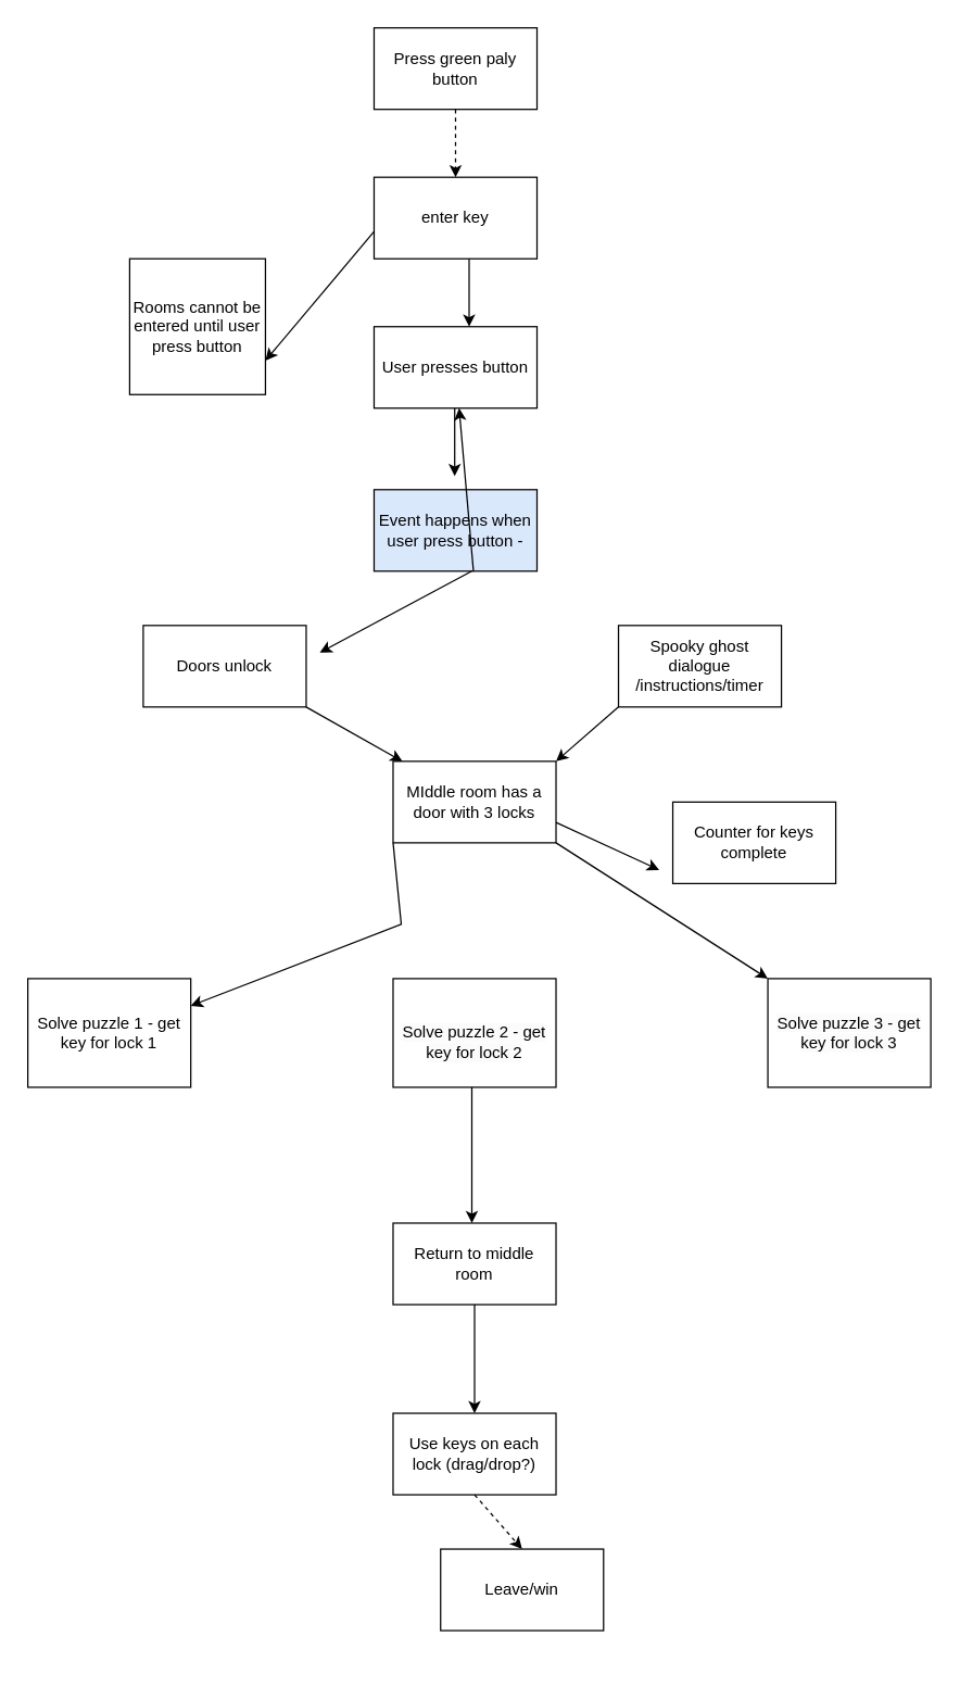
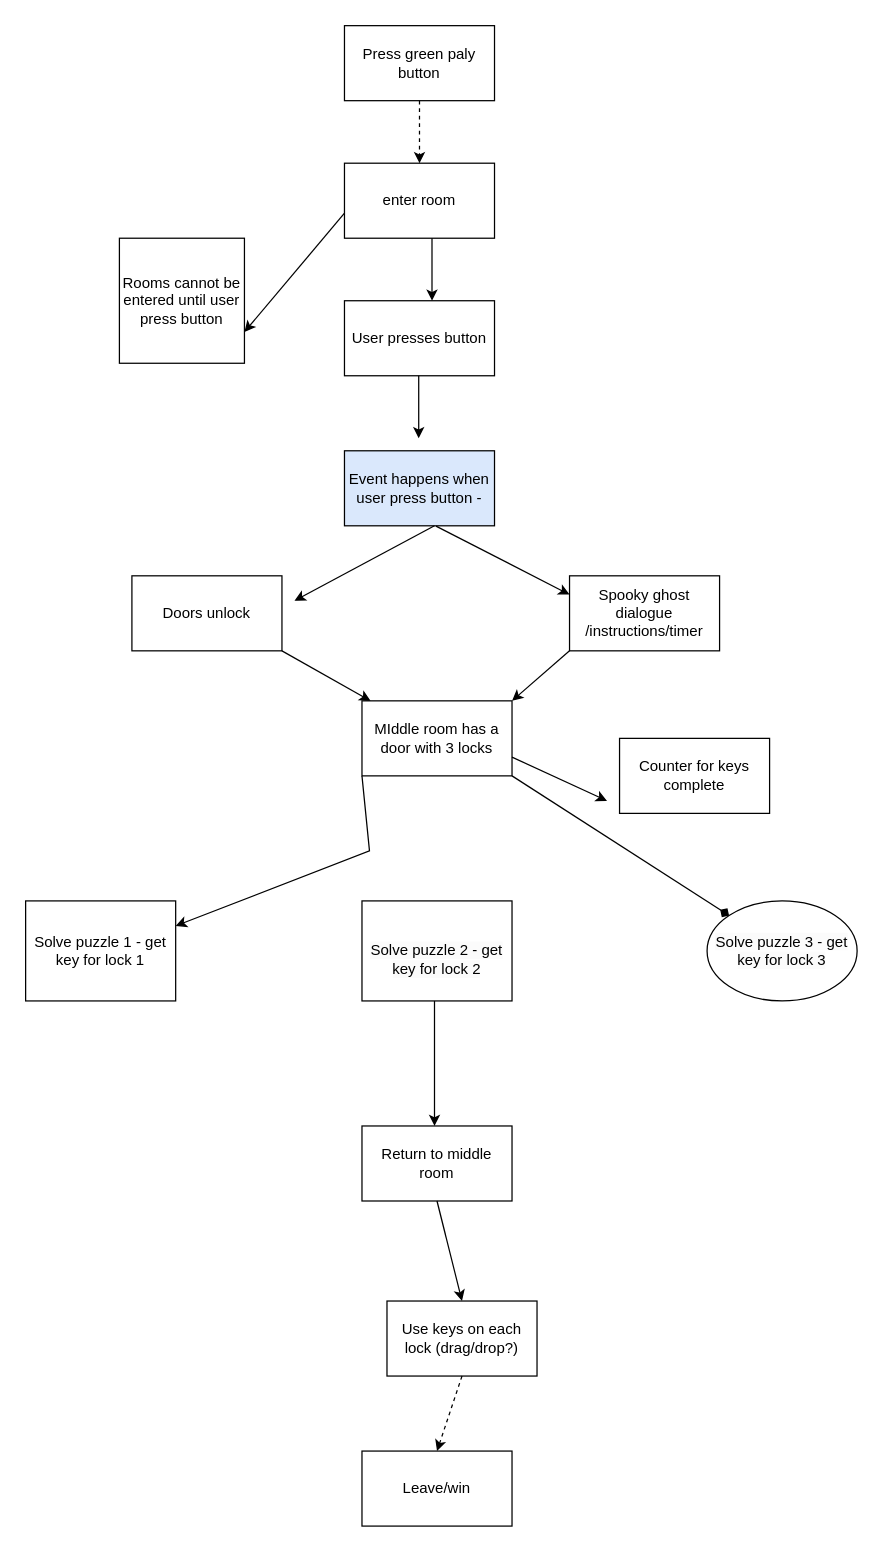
- <mxCell id="3" value="enter key" style="rounded=0;whiteSpace=wrap;html=1;" vertex="1" parent="1"><mxGeometry x="275" y="130" width="120" height="60" as="geometry" /></mxCell>
+ <mxCell id="3" value="enter room" style="rounded=0;whiteSpace=wrap;html=1;" vertex="1" parent="1"><mxGeometry x="275" y="130" width="120" height="60" as="geometry" /></mxCell>
- <mxCell id="25" value="" style="endArrow=classic;html=1;rounded=0;exitX=0.61;exitY=1.004;exitDx=0;exitDy=0;exitPerimeter=0;" edge="1" parent="1" source="5" target="4"><mxGeometry width="50" height="50" relative="1" as="geometry"><mxPoint x="357" y="430" as="sourcePoint" /><mxPoint x="245" y="490" as="targetPoint" /></mxGeometry></mxCell>
+ <mxCell id="25" value="" style="endArrow=classic;html=1;rounded=0;exitX=0.61;exitY=1.004;exitDx=0;exitDy=0;entryX=0;entryY=0.25;entryDx=0;entryDy=0;exitPerimeter=0;" edge="1" parent="1" source="5" target="8"><mxGeometry width="50" height="50" relative="1" as="geometry"><mxPoint x="357" y="430" as="sourcePoint" /><mxPoint x="245" y="490" as="targetPoint" /></mxGeometry></mxCell>
- <mxCell id="19" value="" style="endArrow=classic;html=1;rounded=0;exitX=1;exitY=1;exitDx=0;exitDy=0;entryX=0;entryY=0;entryDx=0;entryDy=0;" edge="1" parent="1" source="12" target="10"><mxGeometry width="50" height="50" relative="1" as="geometry"><mxPoint x="379" y="650" as="sourcePoint" /><mxPoint x="379" y="750" as="targetPoint" /></mxGeometry></mxCell>
+ <mxCell id="19" value="" style="endArrow=diamond;html=1;rounded=0;exitX=1;exitY=1;exitDx=0;exitDy=0;entryX=0;entryY=0;entryDx=0;entryDy=0;" edge="1" parent="1" source="12" target="10"><mxGeometry width="50" height="50" relative="1" as="geometry"><mxPoint x="379" y="650" as="sourcePoint" /><mxPoint x="379" y="750" as="targetPoint" /></mxGeometry></mxCell>
- <mxCell id="10" value="&lt;br&gt;&lt;span style=&quot;color: rgb(0, 0, 0); font-family: Helvetica; font-size: 12px; font-style: normal; font-variant-ligatures: normal; font-variant-caps: normal; font-weight: 400; letter-spacing: normal; orphans: 2; text-align: center; text-indent: 0px; text-transform: none; widows: 2; word-spacing: 0px; -webkit-text-stroke-width: 0px; white-space: normal; background-color: rgb(251, 251, 251); text-decoration-thickness: initial; text-decoration-style: initial; text-decoration-color: initial; display: inline !important; float: none;&quot;&gt;Solve puzzle 3 - get key for lock 3&lt;/span&gt;&lt;div&gt;&lt;br/&gt;&lt;/div&gt;" style="rounded=0;whiteSpace=wrap;html=1;" vertex="1" parent="1"><mxGeometry x="565" y="720" width="120" height="80" as="geometry" /></mxCell>
+ <mxCell id="10" value="&lt;br&gt;&lt;span style=&quot;color: rgb(0, 0, 0); font-family: Helvetica; font-size: 12px; font-style: normal; font-variant-ligatures: normal; font-variant-caps: normal; font-weight: 400; letter-spacing: normal; orphans: 2; text-align: center; text-indent: 0px; text-transform: none; widows: 2; word-spacing: 0px; -webkit-text-stroke-width: 0px; white-space: normal; background-color: rgb(251, 251, 251); text-decoration-thickness: initial; text-decoration-style: initial; text-decoration-color: initial; display: inline !important; float: none;&quot;&gt;Solve puzzle 3 - get key for lock 3&lt;/span&gt;&lt;div&gt;&lt;br/&gt;&lt;/div&gt;" style="ellipse;whiteSpace=wrap;html=1;" vertex="1" parent="1"><mxGeometry x="565" y="720" width="120" height="80" as="geometry" /></mxCell>
- <mxCell id="14" value="Use keys on each lock (drag/drop?)" style="rounded=0;whiteSpace=wrap;html=1;" vertex="1" parent="1"><mxGeometry x="289" y="1040" width="120" height="60" as="geometry" /></mxCell>
+ <mxCell id="14" value="Use keys on each lock (drag/drop?)" style="rounded=0;whiteSpace=wrap;html=1;" vertex="1" parent="1"><mxGeometry x="309" y="1040" width="120" height="60" as="geometry" /></mxCell>
- <mxCell id="15" value="Leave/win" style="rounded=0;whiteSpace=wrap;html=1;" vertex="1" parent="1"><mxGeometry x="324" y="1140" width="120" height="60" as="geometry" /></mxCell>
+ <mxCell id="15" value="Leave/win" style="rounded=0;whiteSpace=wrap;html=1;" vertex="1" parent="1"><mxGeometry x="289" y="1160" width="120" height="60" as="geometry" /></mxCell>
